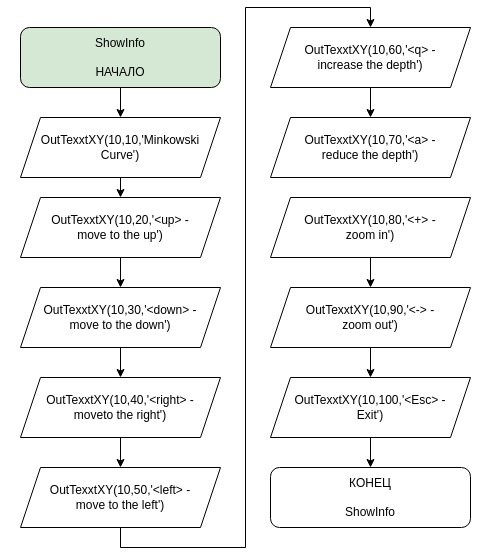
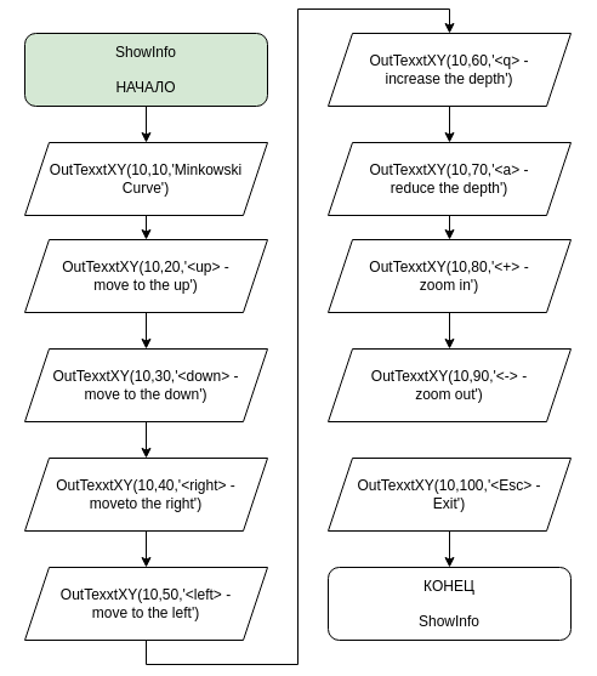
+ <mxCell id="16" style="edgeStyle=orthogonalEdgeStyle;rounded=0;orthogonalLoop=1;jettySize=auto;html=1;exitX=0.5;exitY=1;exitDx=0;exitDy=0;entryX=0.5;entryY=0;entryDx=0;entryDy=0;" edge="1" parent="1" source="17" target="19"><mxGeometry relative="1" as="geometry" /></mxCell>
- <mxCell id="20" style="edgeStyle=orthogonalEdgeStyle;rounded=0;orthogonalLoop=1;jettySize=auto;html=1;exitX=0.5;exitY=1;exitDx=0;exitDy=0;entryX=0.5;entryY=0;entryDx=0;entryDy=0;" edge="1" parent="1" source="21" target="23"><mxGeometry relative="1" as="geometry" /></mxCell>
